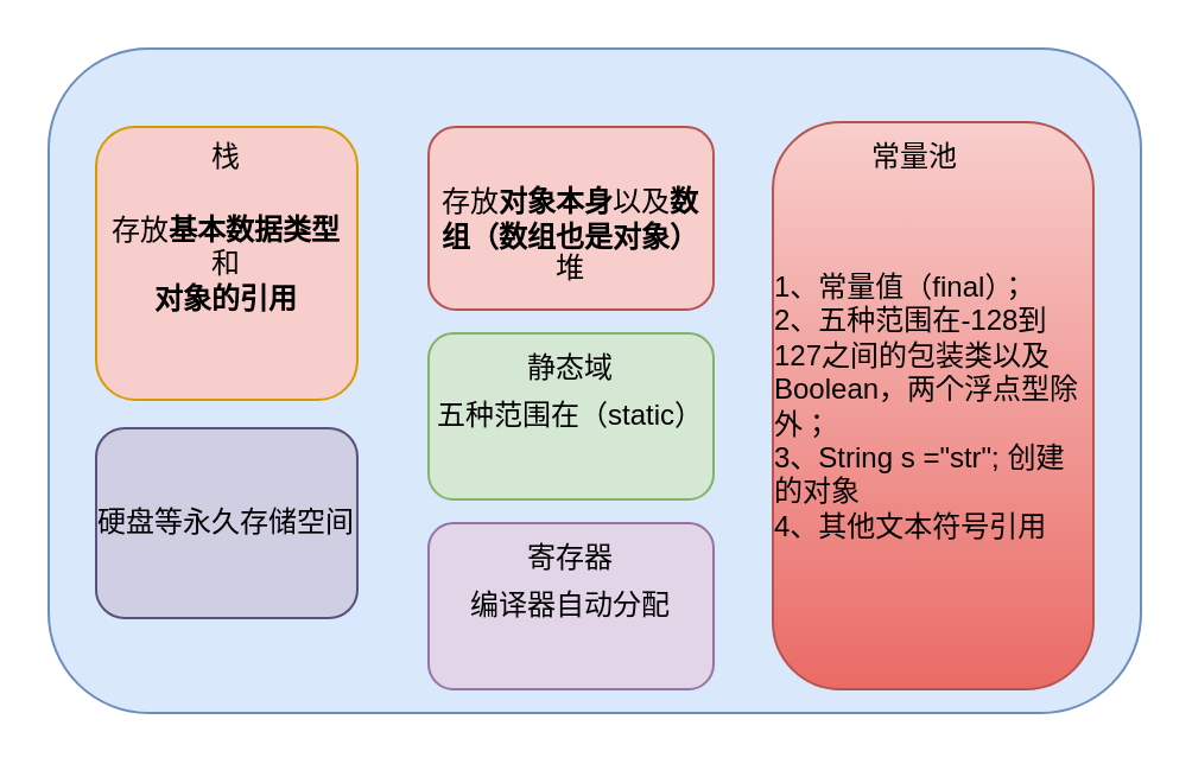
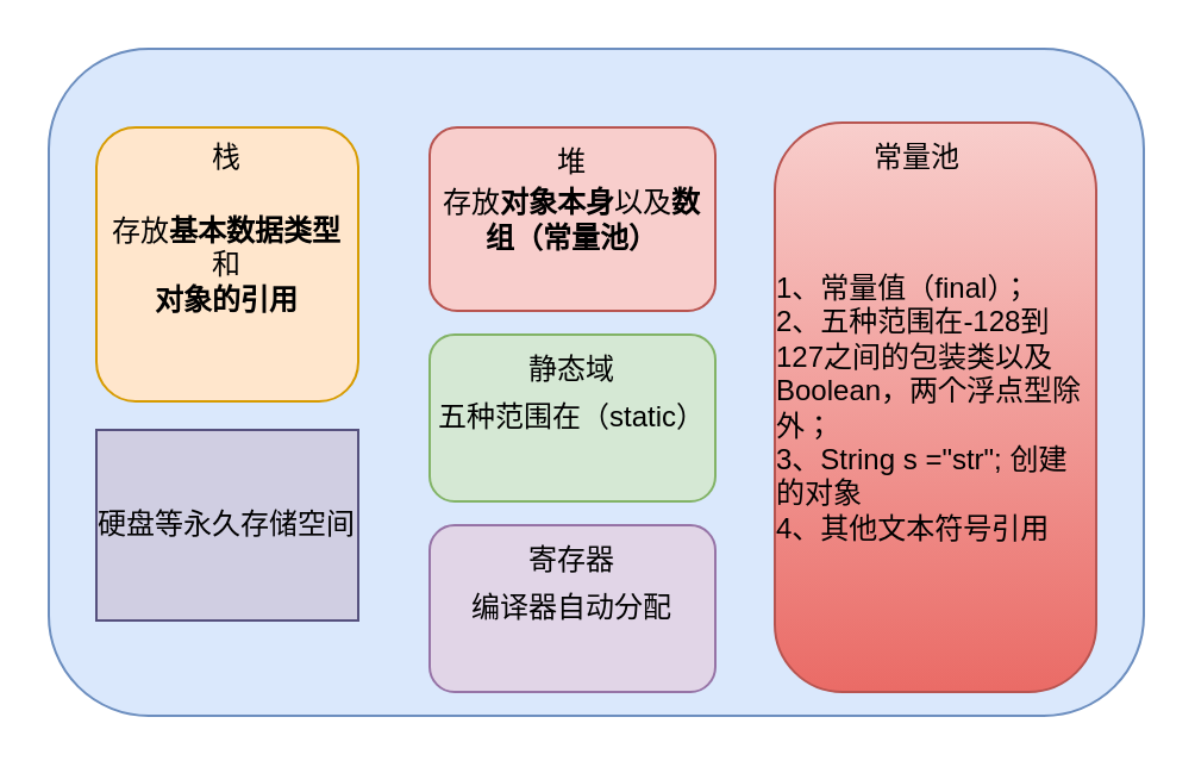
- <mxCell id="3" value="存放&lt;b&gt;对象本身&lt;/b&gt;以及&lt;b&gt;数组（数组也是对象）&lt;/b&gt;" style="rounded=1;whiteSpace=wrap;html=1;fillColor=#f8cecc;strokeColor=#b85450;" vertex="1" parent="1"><mxGeometry x="180" y="53" width="120" height="77" as="geometry" /></mxCell>
+ <mxCell id="3" value="存放&lt;b&gt;对象本身&lt;/b&gt;以及&lt;b&gt;数组（常量池）&lt;/b&gt;" style="rounded=1;whiteSpace=wrap;html=1;fillColor=#f8cecc;strokeColor=#b85450;" vertex="1" parent="1"><mxGeometry x="180" y="53" width="120" height="77" as="geometry" /></mxCell>
- <mxCell id="5" value="存放&lt;b&gt;基本数据类型&lt;br&gt;&lt;/b&gt;和&lt;br&gt;&lt;b&gt;对象的引用&lt;/b&gt;" style="rounded=1;whiteSpace=wrap;html=1;fillColor=#f8cecc;strokeColor=#d79b00;" vertex="1" parent="1"><mxGeometry x="40" y="53" width="110" height="115" as="geometry" /></mxCell>
+ <mxCell id="5" value="存放&lt;b&gt;基本数据类型&lt;br&gt;&lt;/b&gt;和&lt;br&gt;&lt;b&gt;对象的引用&lt;/b&gt;" style="rounded=1;whiteSpace=wrap;html=1;fillColor=#ffe6cc;strokeColor=#d79b00;" vertex="1" parent="1"><mxGeometry x="40" y="53" width="110" height="115" as="geometry" /></mxCell>
- <mxCell id="8" value="堆" style="text;html=1;strokeColor=none;fillColor=none;align=center;verticalAlign=middle;whiteSpace=wrap;rounded=0;" vertex="1" parent="1"><mxGeometry x="210" y="98" width="60" height="30" as="geometry" /></mxCell>
+ <mxCell id="8" value="堆" style="text;html=1;strokeColor=none;fillColor=none;align=center;verticalAlign=middle;whiteSpace=wrap;rounded=0;" vertex="1" parent="1"><mxGeometry x="210" y="53" width="60" height="30" as="geometry" /></mxCell>
- <mxCell id="13" value="硬盘等永久存储空间" style="rounded=1;whiteSpace=wrap;html=1;fillColor=#d0cee2;strokeColor=#56517e;" vertex="1" parent="1"><mxGeometry x="40" y="180" width="110" height="80" as="geometry" /></mxCell>
+ <mxCell id="13" value="硬盘等永久存储空间" style="whiteSpace=wrap;html=1;fillColor=#d0cee2;strokeColor=#56517e;rounded=0;" vertex="1" parent="1"><mxGeometry x="40" y="180" width="110" height="80" as="geometry" /></mxCell>
